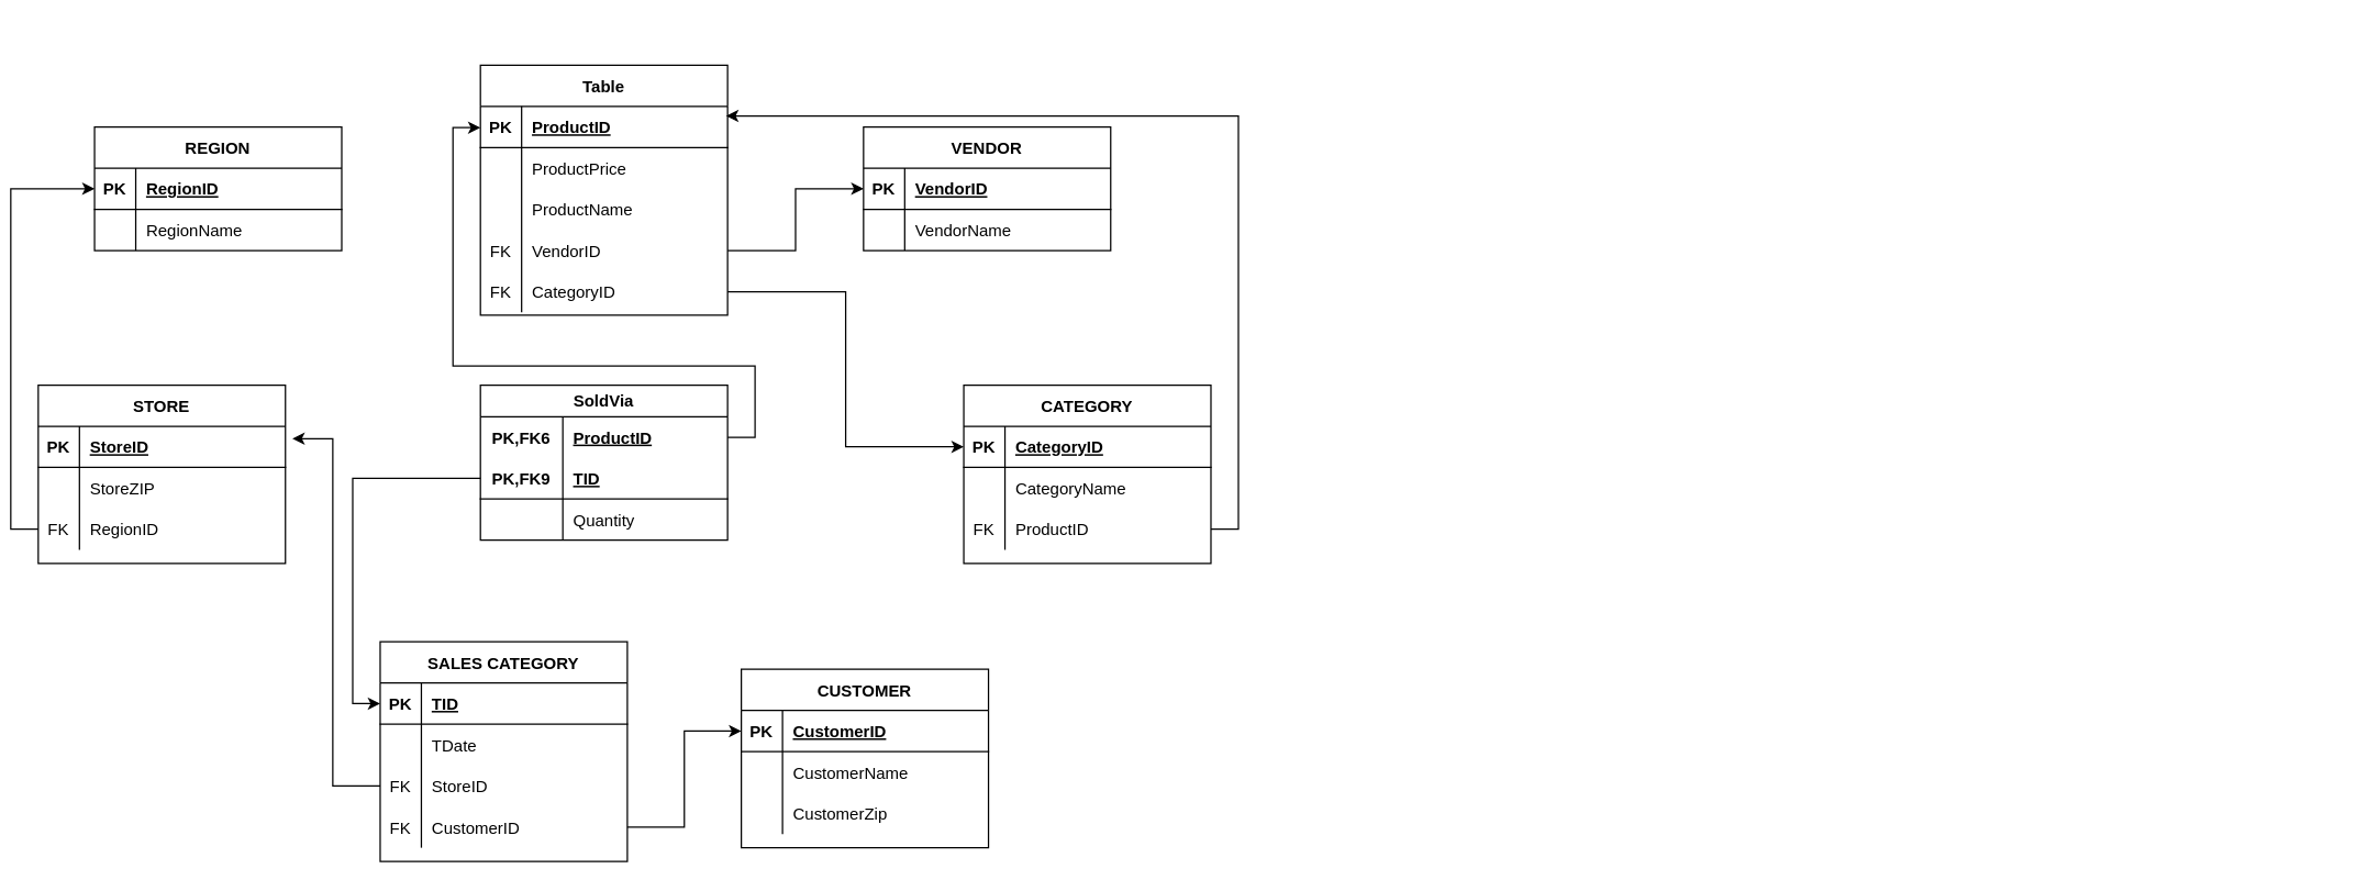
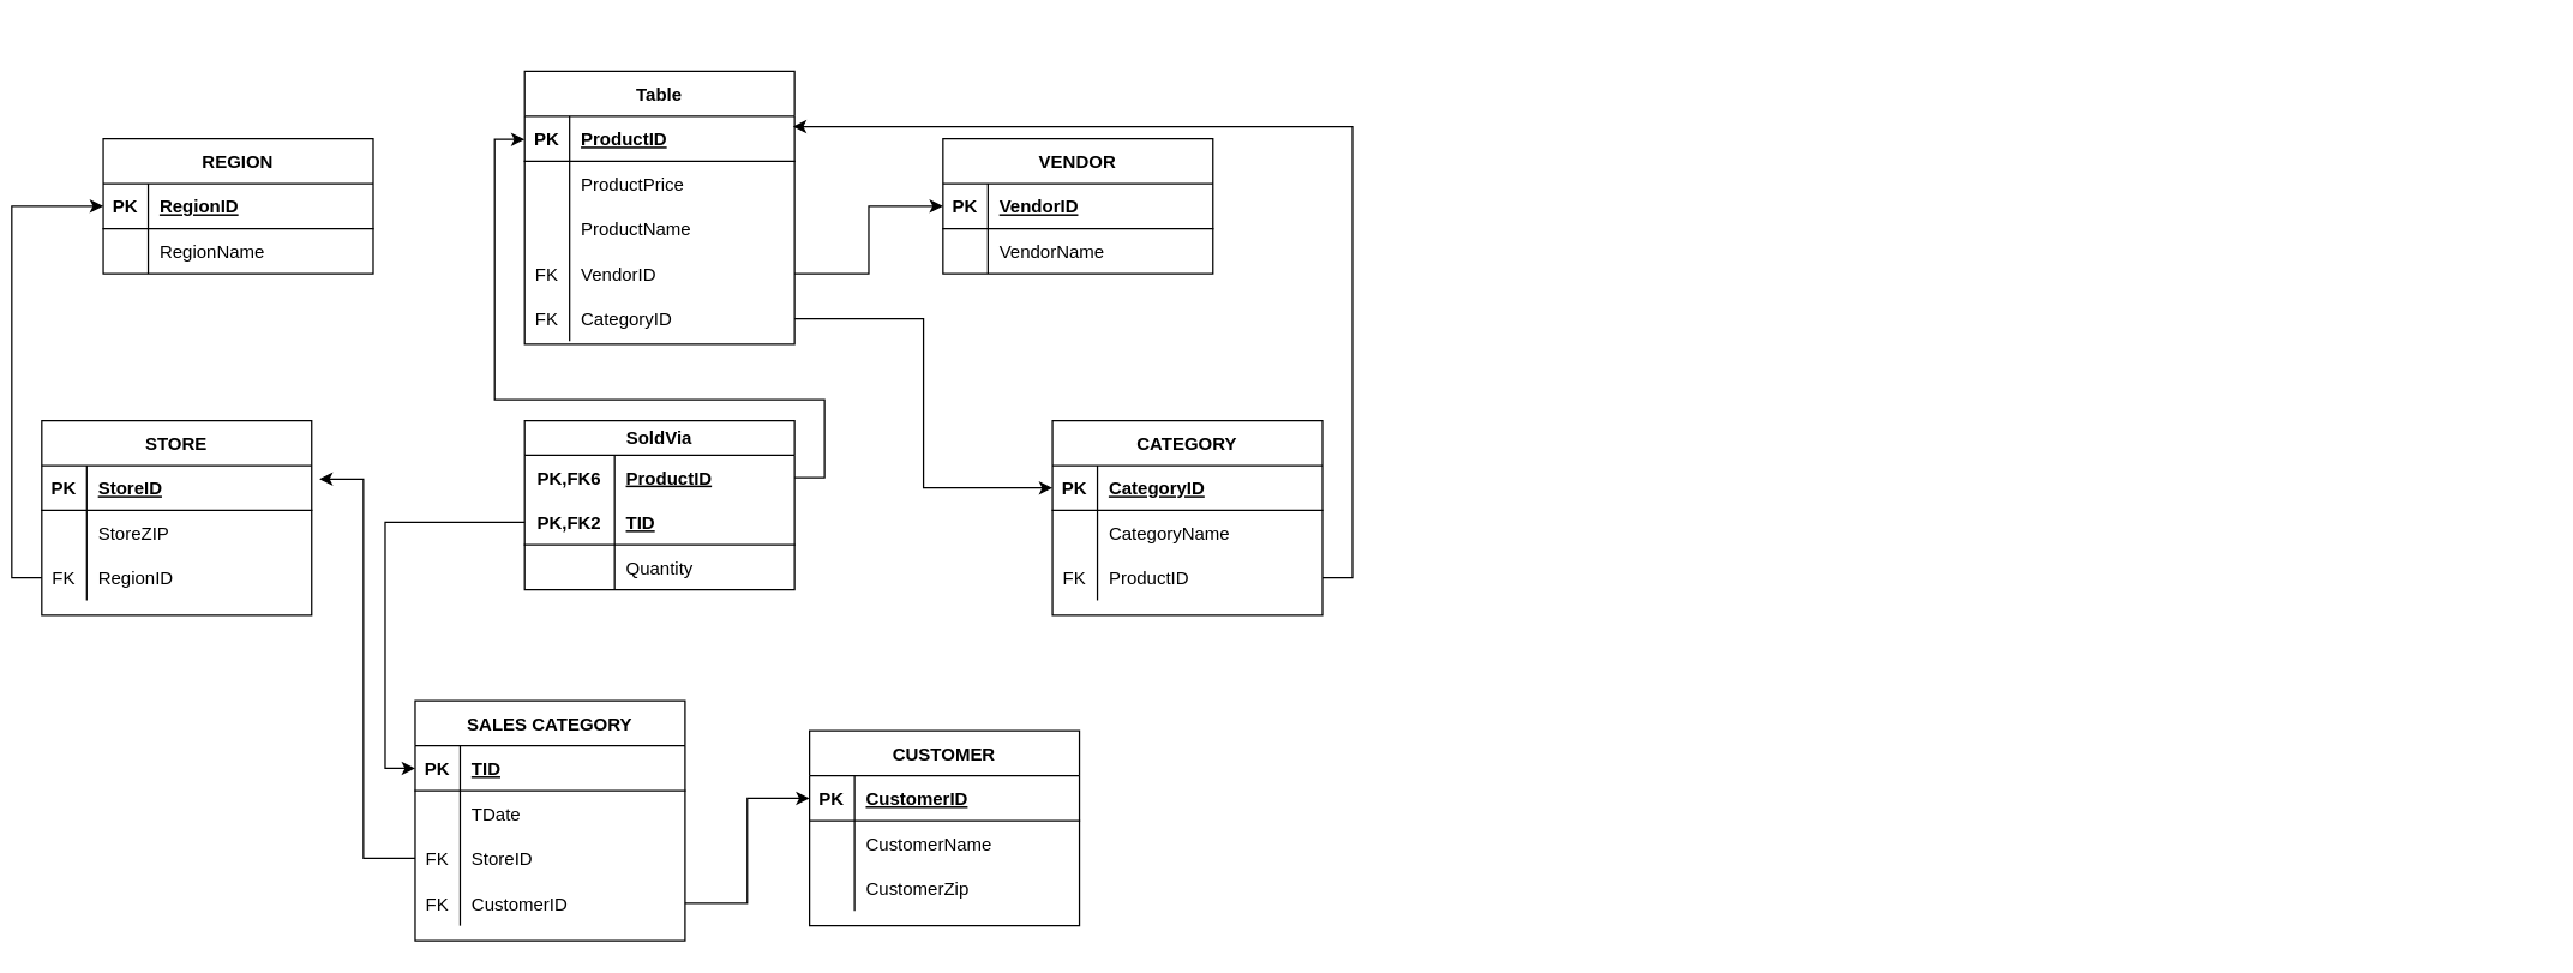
- <mxCell id="52" value="PK,FK9" style="shape=partialRectangle;connectable=0;fillColor=none;top=0;left=0;bottom=0;right=0;fontStyle=1;overflow=hidden;" vertex="1" parent="51"><mxGeometry width="60" height="30" as="geometry"><mxRectangle width="60" height="30" as="alternateBounds" /></mxGeometry></mxCell>
+ <mxCell id="52" value="PK,FK2" style="shape=partialRectangle;connectable=0;fillColor=none;top=0;left=0;bottom=0;right=0;fontStyle=1;overflow=hidden;" vertex="1" parent="51"><mxGeometry width="60" height="30" as="geometry"><mxRectangle width="60" height="30" as="alternateBounds" /></mxGeometry></mxCell>
